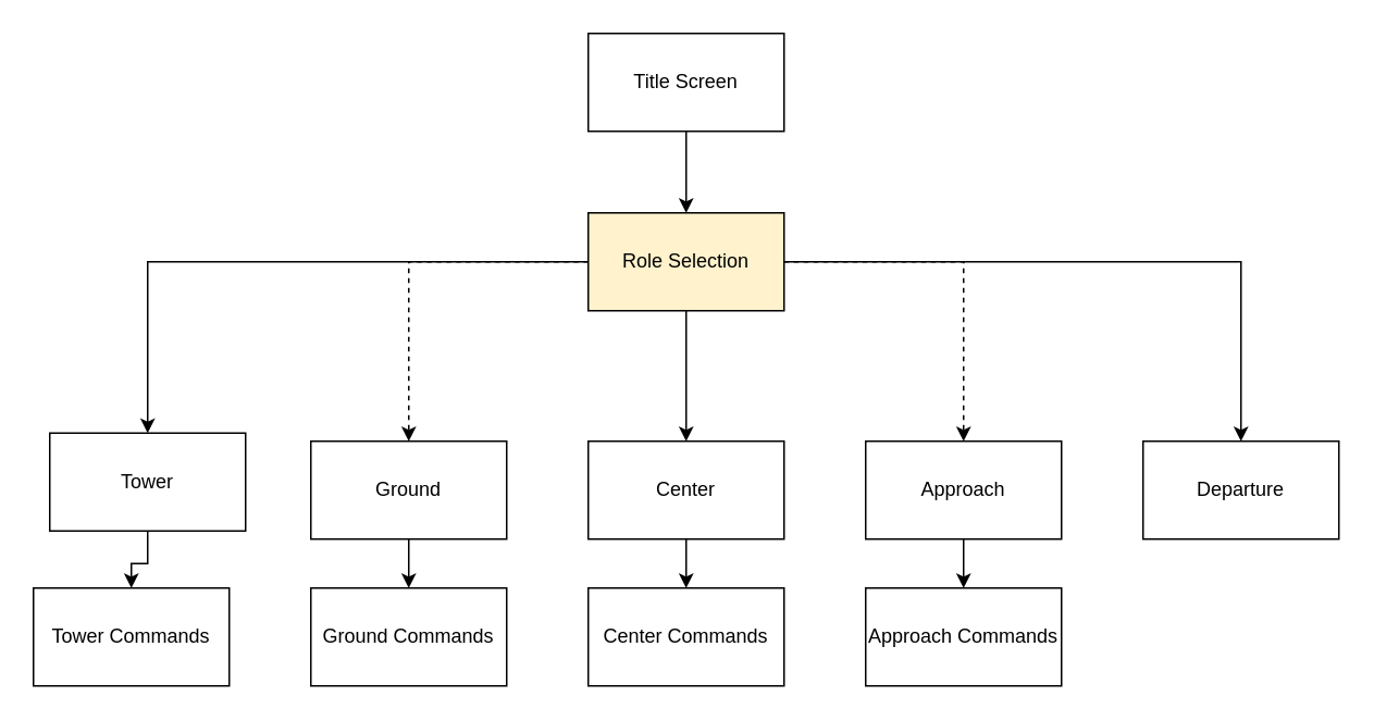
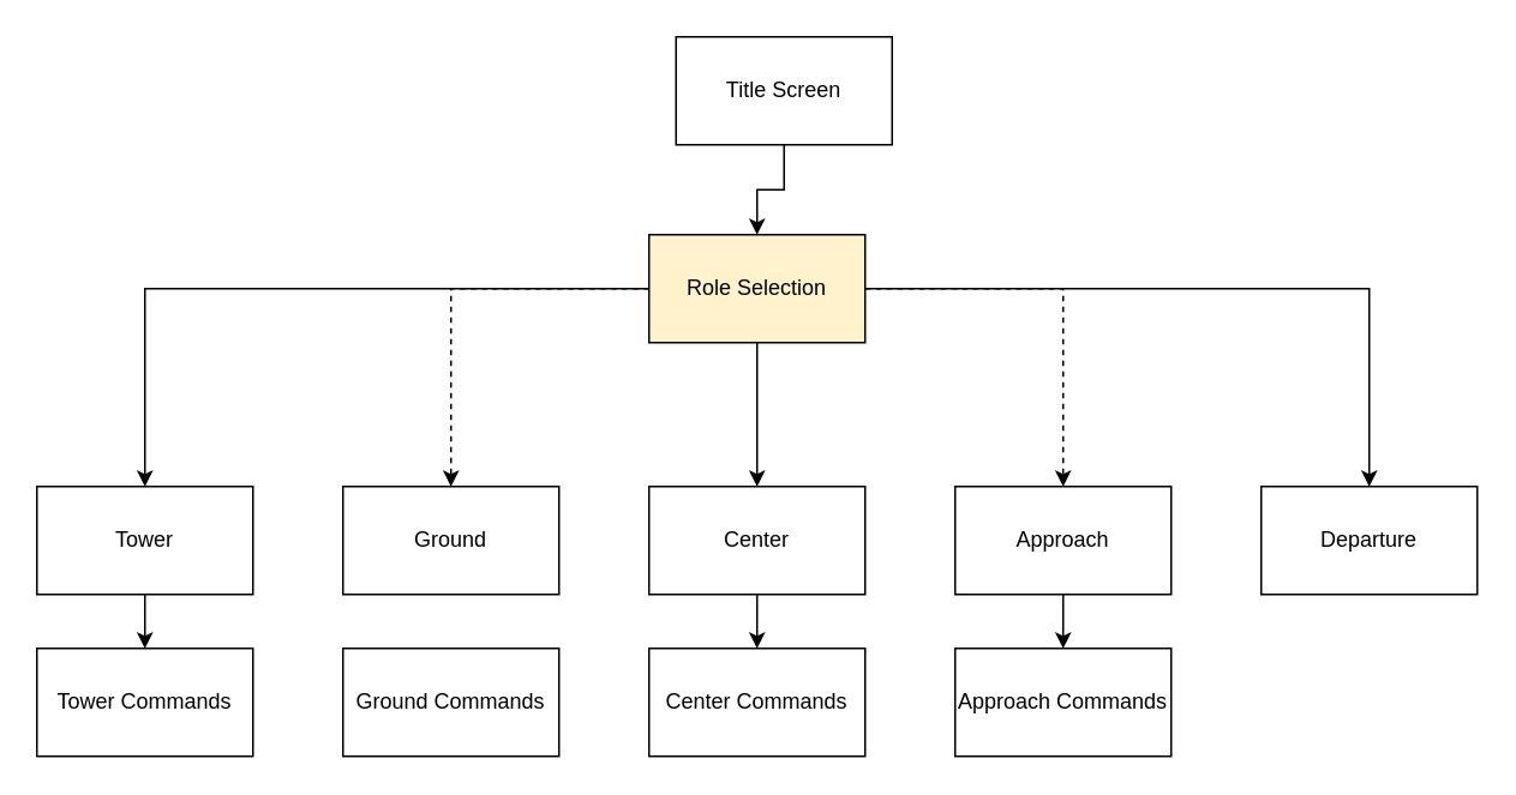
- <mxCell id="3" value="Title Screen" style="rounded=0;whiteSpace=wrap;html=1;" parent="1" vertex="1"><mxGeometry x="360" y="20" width="120" height="60" as="geometry" /></mxCell>
+ <mxCell id="3" value="Title Screen" style="rounded=0;whiteSpace=wrap;html=1;" parent="1" vertex="1"><mxGeometry x="375" y="20" width="120" height="60" as="geometry" /></mxCell>
- <mxCell id="11" value="Tower" style="rounded=0;whiteSpace=wrap;html=1;" parent="1" vertex="1"><mxGeometry x="30" y="265" width="120" height="60" as="geometry" /></mxCell>
+ <mxCell id="11" value="Tower" style="rounded=0;whiteSpace=wrap;html=1;" parent="1" vertex="1"><mxGeometry x="20" y="270" width="120" height="60" as="geometry" /></mxCell>
- <mxCell id="12" style="edgeStyle=orthogonalEdgeStyle;rounded=0;orthogonalLoop=1;jettySize=auto;html=1;" edge="1" parent="1" source="13" target="20"><mxGeometry relative="1" as="geometry" /></mxCell>
